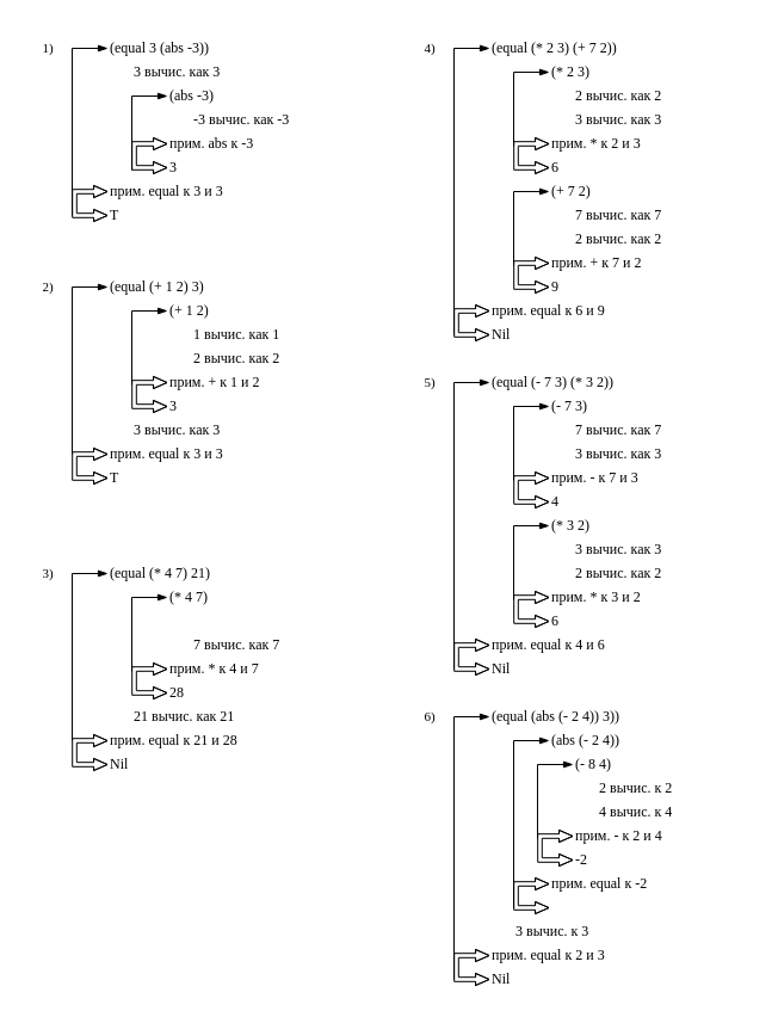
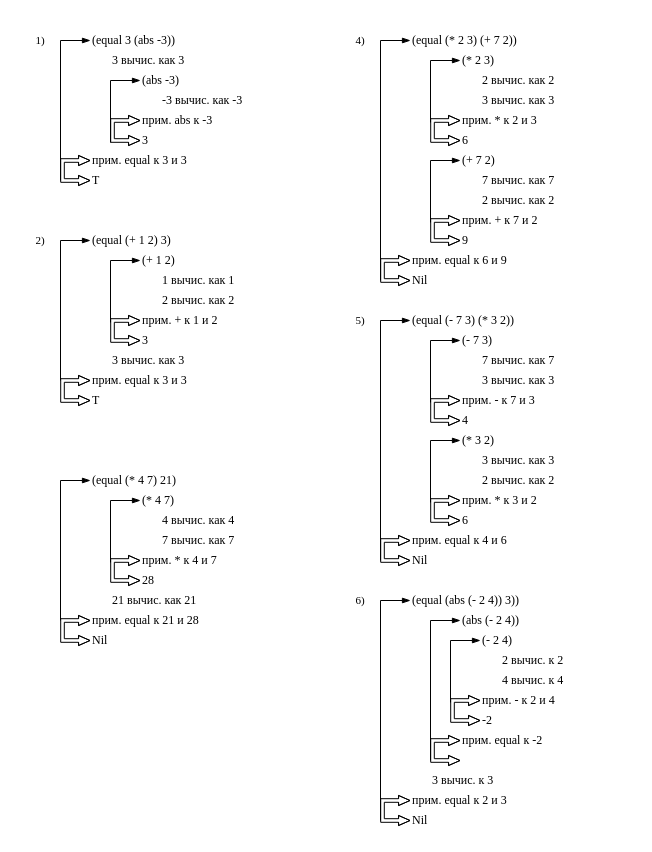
- <mxCell id="46" value="3)" style="text;html=1;strokeColor=none;fillColor=none;align=center;verticalAlign=middle;whiteSpace=wrap;rounded=0;fontSize=11;fontFamily=Verdana;fontColor=default;" parent="32" vertex="1"><mxGeometry width="40" height="20" as="geometry" /></mxCell>
+ <mxCell id="35" value="4 вычис. как 4" style="text;html=1;strokeColor=none;fillColor=none;align=left;verticalAlign=middle;whiteSpace=wrap;rounded=0;fontFamily=Verdana;" parent="32" vertex="1"><mxGeometry x="140" y="40" width="120" height="20" as="geometry" /></mxCell>
- <mxCell id="50" value="(- 8 4)" style="text;html=1;strokeColor=none;fillColor=none;align=left;verticalAlign=middle;whiteSpace=wrap;rounded=0;fontFamily=Verdana;" parent="47" vertex="1"><mxGeometry x="140" y="40" width="130" height="20" as="geometry" /></mxCell>
+ <mxCell id="50" value="(- 2 4)" style="text;html=1;strokeColor=none;fillColor=none;align=left;verticalAlign=middle;whiteSpace=wrap;rounded=0;fontFamily=Verdana;" parent="47" vertex="1"><mxGeometry x="140" y="40" width="130" height="20" as="geometry" /></mxCell>
